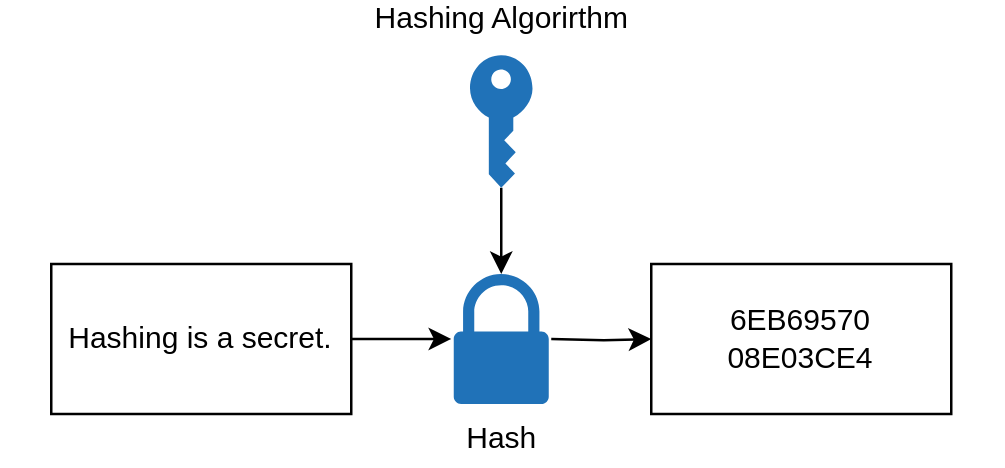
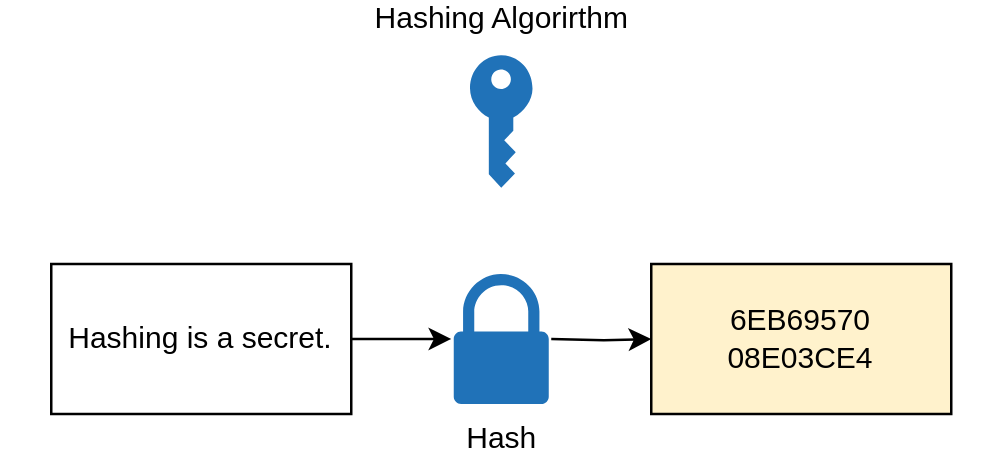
- <mxCell id="6" value="" style="edgeStyle=orthogonalEdgeStyle;rounded=0;html=1;jettySize=auto;orthogonalLoop=1;" edge="1" parent="1" source="7" target="8"><mxGeometry relative="1" as="geometry" /></mxCell>
- <mxCell id="5" value="6EB69570&lt;br style=&quot;font-size: 12px;&quot;&gt;08E03CE4&lt;br style=&quot;font-size: 12px;&quot;&gt;" style="rounded=0;whiteSpace=wrap;html=1;fontSize=12;" parent="1" vertex="1"><mxGeometry x="260" y="104" width="120" height="60" as="geometry" /></mxCell>
+ <mxCell id="5" value="6EB69570&lt;br style=&quot;font-size: 12px;&quot;&gt;08E03CE4&lt;br style=&quot;font-size: 12px;&quot;&gt;" style="rounded=0;whiteSpace=wrap;html=1;fontSize=12;fillColor=#fff2cc;" parent="1" vertex="1"><mxGeometry x="260" y="104" width="120" height="60" as="geometry" /></mxCell>
